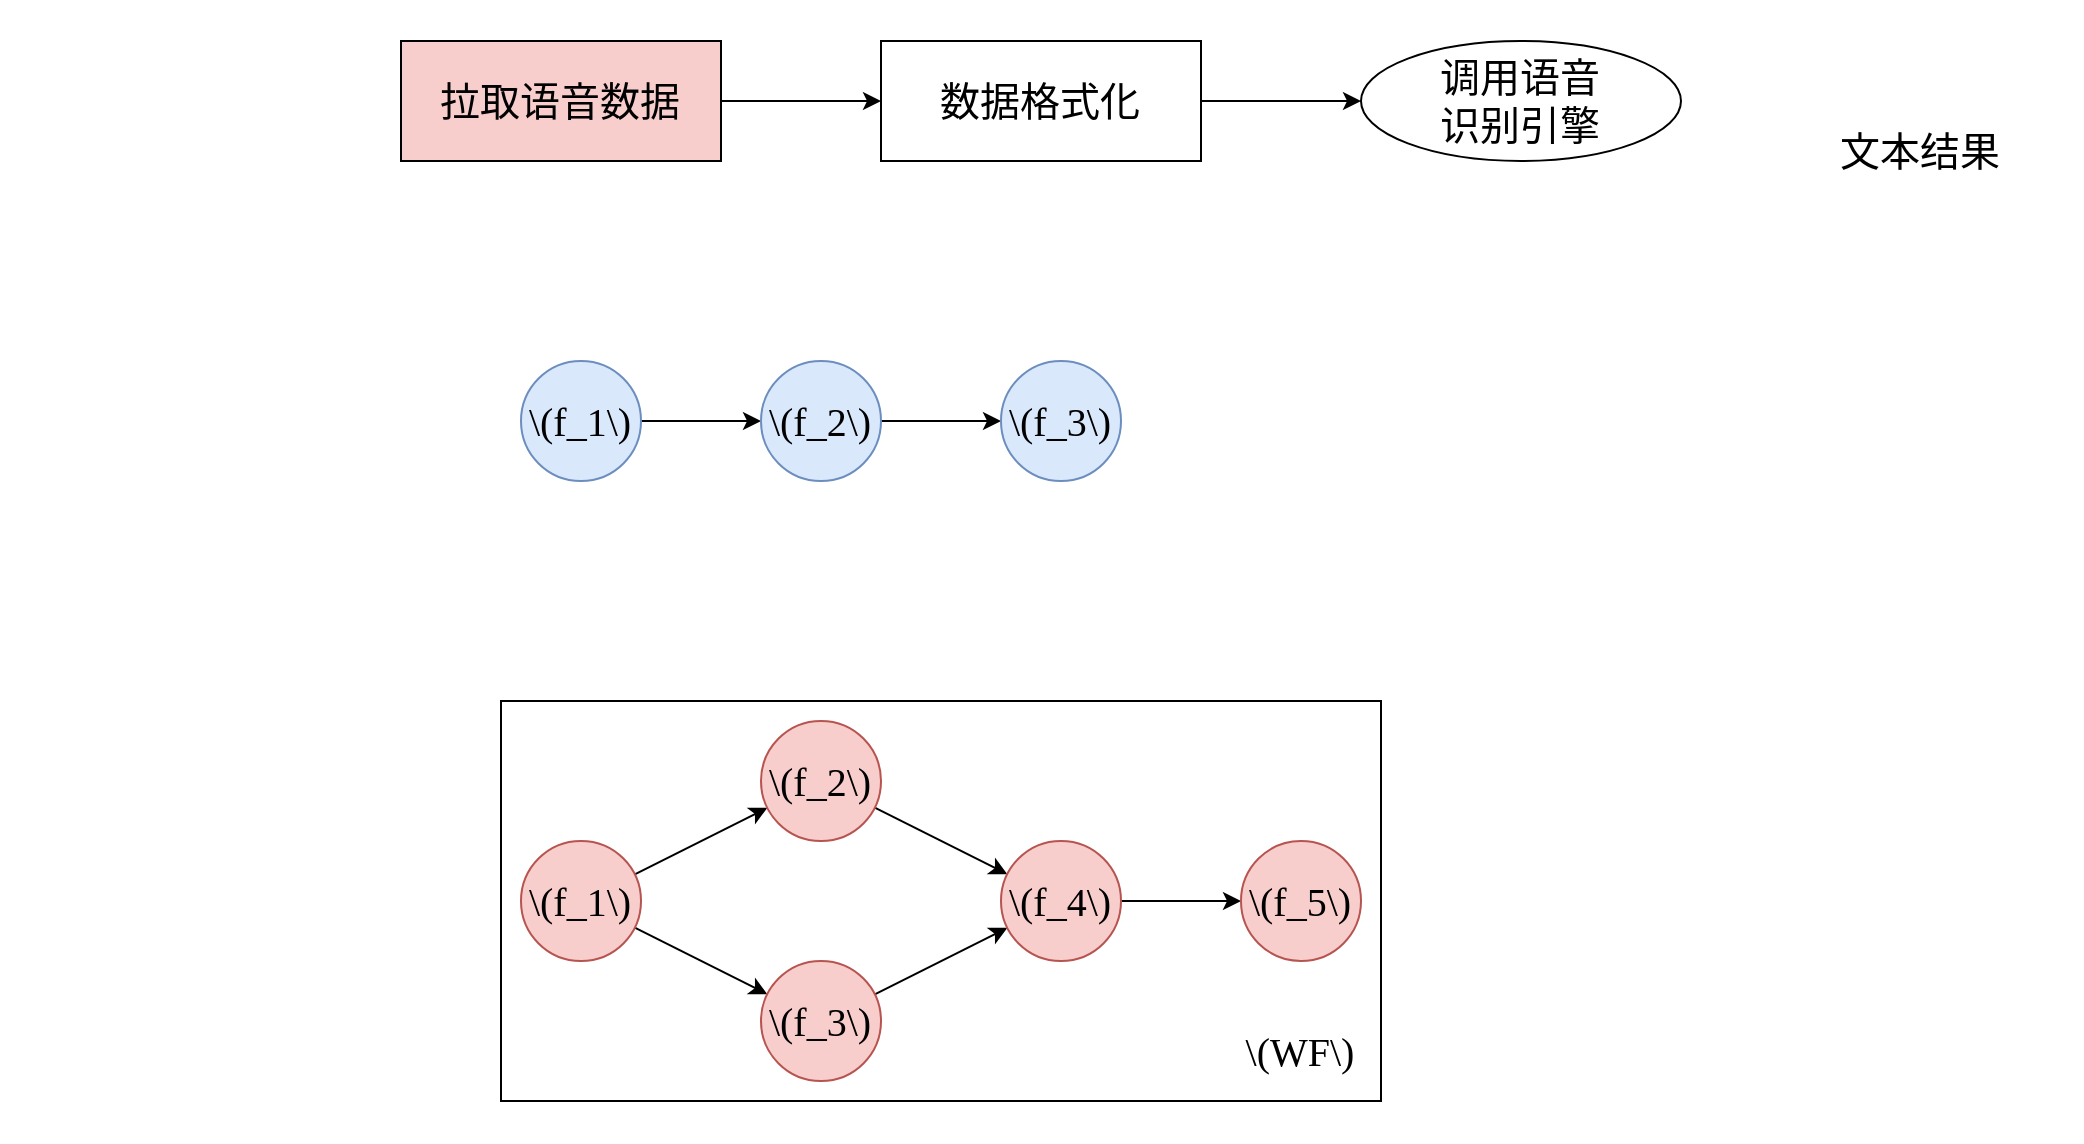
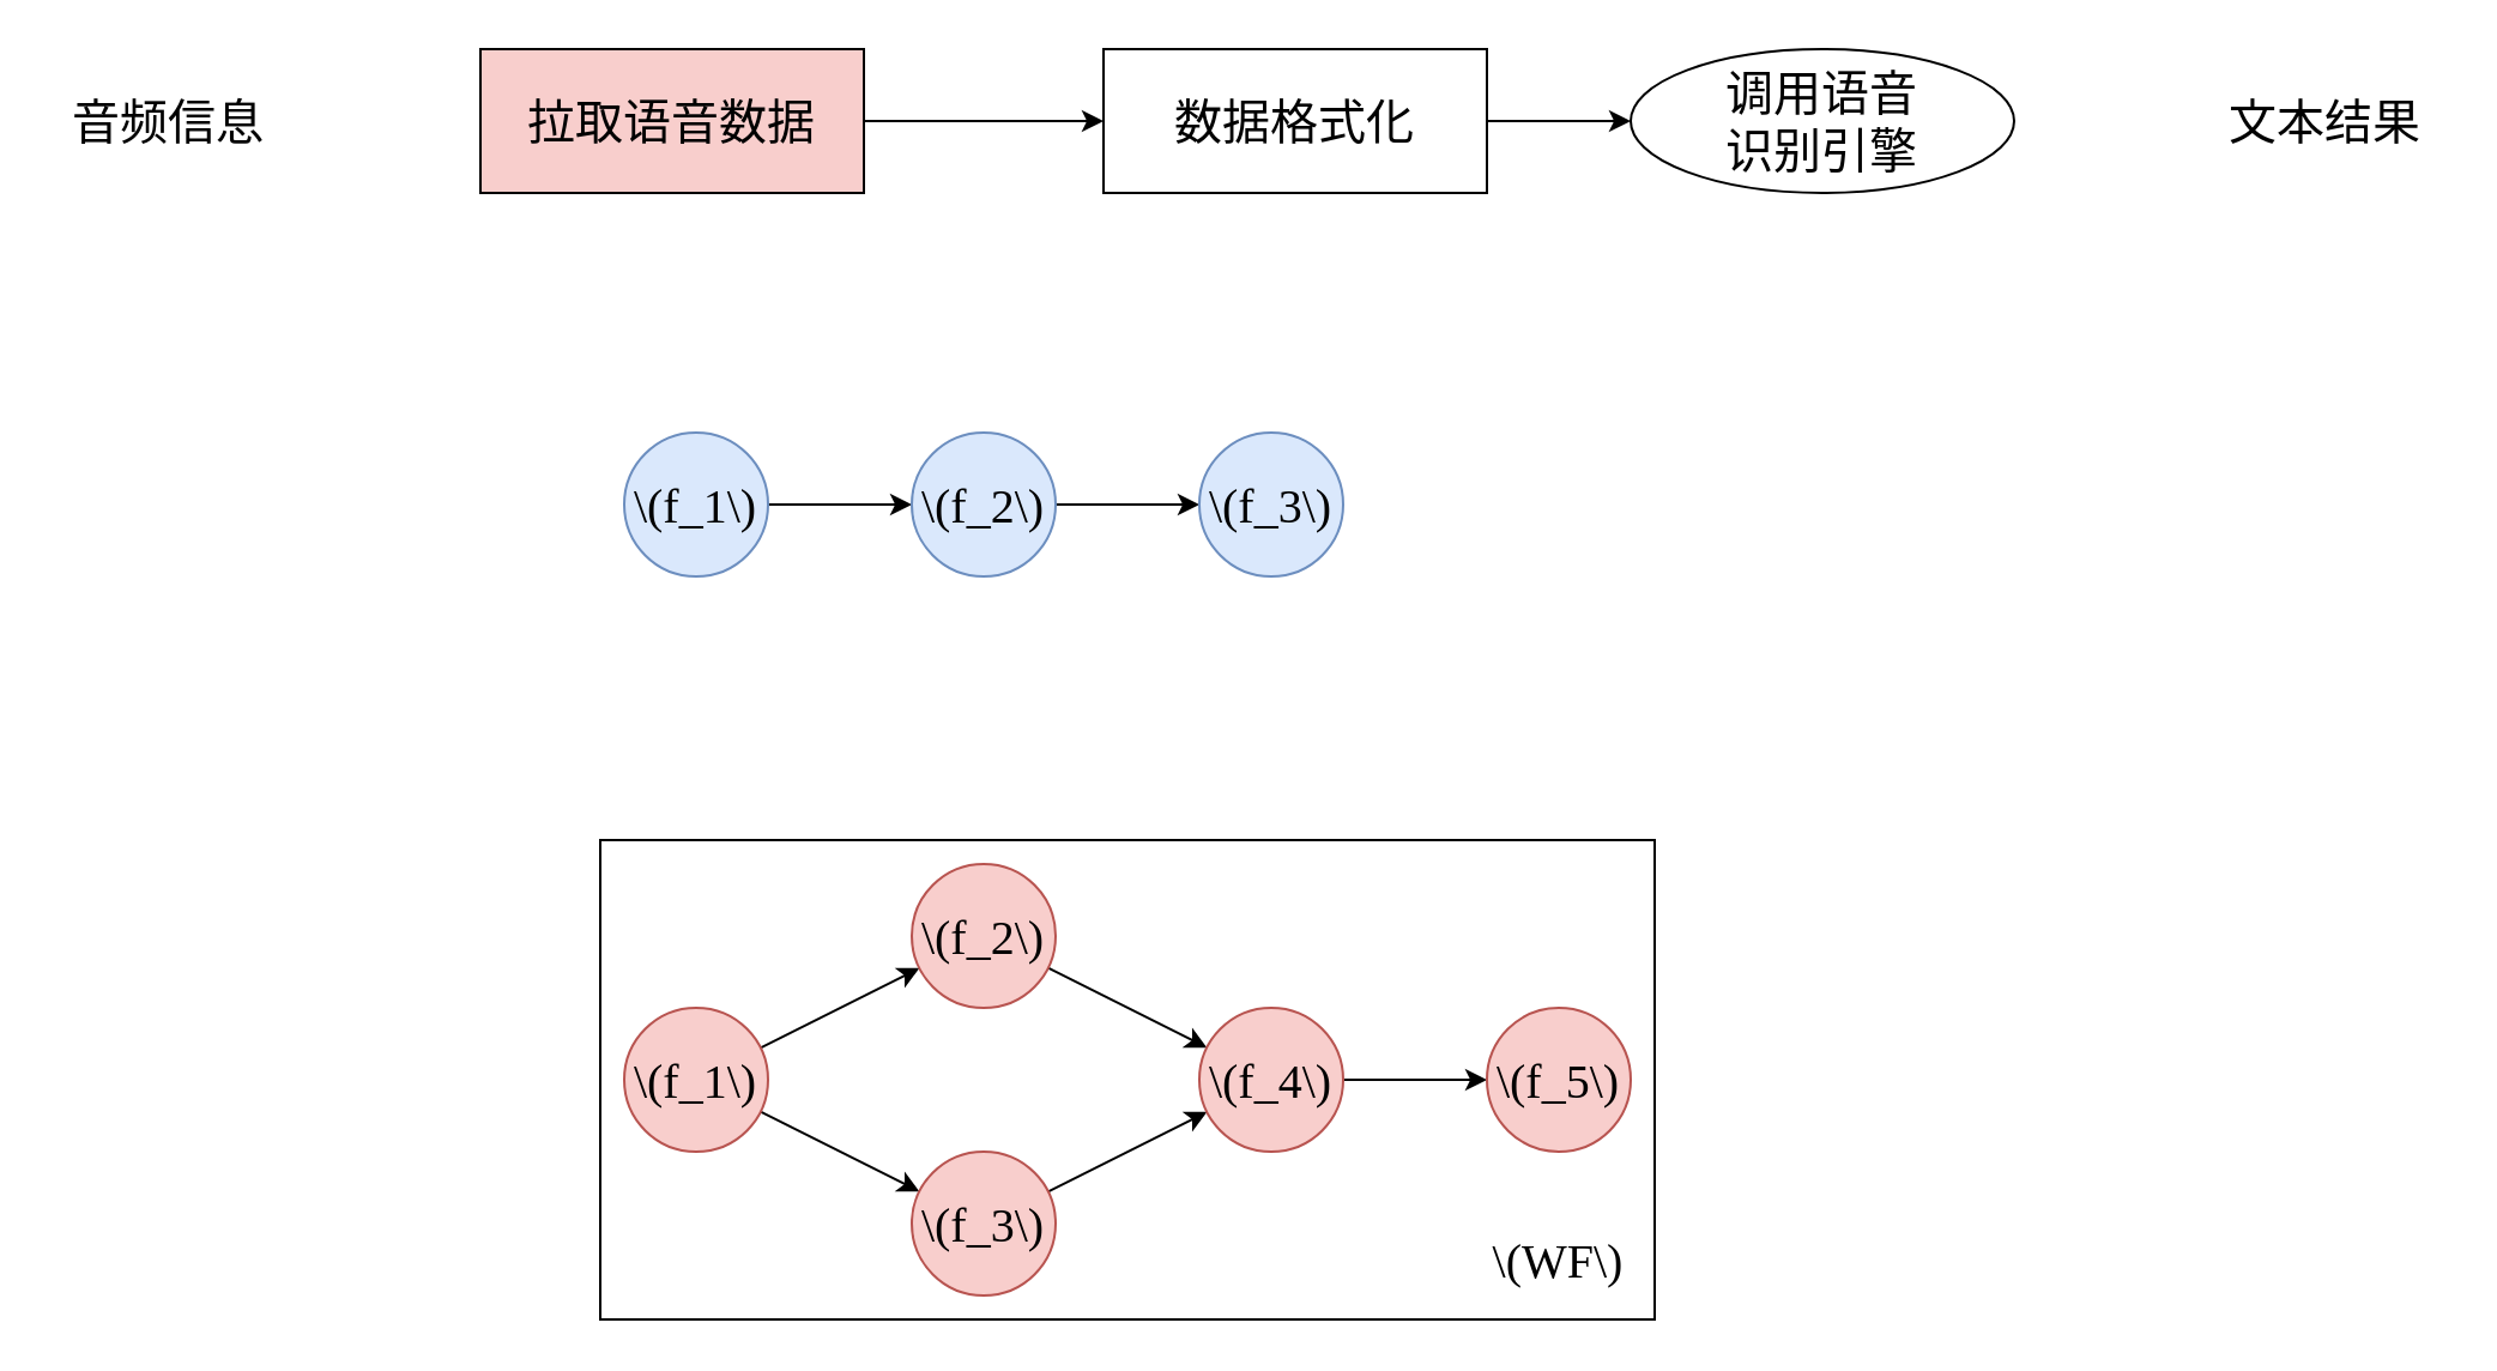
+ <mxCell id="9" value="音频信息" style="rounded=0;whiteSpace=wrap;html=1;fontFamily=HarmonyOS Sans SC;fontSize=20;fillColor=none;strokeColor=none;" vertex="1" parent="1"><mxGeometry x="20" width="100" height="60" as="geometry" y="20" /></mxCell>
- <mxCell id="6" value="数据格式化" style="rounded=0;whiteSpace=wrap;html=1;fontFamily=HarmonyOS Sans SC;fontSize=20;" vertex="1" parent="1"><mxGeometry x="440" width="160" height="60" as="geometry" y="20" /></mxCell>
+ <mxCell id="6" value="数据格式化" style="rounded=0;whiteSpace=wrap;html=1;fontFamily=HarmonyOS Sans SC;fontSize=20;" vertex="1" parent="1"><mxGeometry x="460" y="20" width="160" height="60" as="geometry" /></mxCell>
- <mxCell id="8" value="文本结果" style="rounded=0;whiteSpace=wrap;html=1;fontFamily=HarmonyOS Sans SC;fontSize=20;fillColor=none;strokeColor=none;" vertex="1" parent="1"><mxGeometry x="910" y="45" width="100" height="60" as="geometry" /></mxCell>
+ <mxCell id="8" value="文本结果" style="rounded=0;whiteSpace=wrap;html=1;fontFamily=HarmonyOS Sans SC;fontSize=20;fillColor=none;strokeColor=none;" vertex="1" parent="1"><mxGeometry x="920" width="100" height="60" as="geometry" y="20" /></mxCell>
